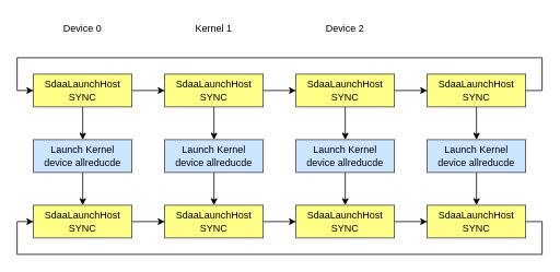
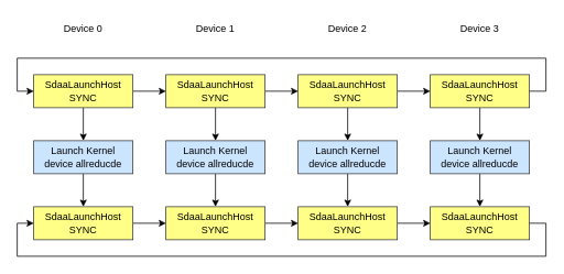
- <mxCell id="17" value="Kernel 1" style="text;html=1;strokeColor=none;fillColor=none;align=center;verticalAlign=middle;whiteSpace=wrap;rounded=0;" vertex="1" parent="1"><mxGeometry x="230" y="20" width="60" height="30" as="geometry" /></mxCell>
+ <mxCell id="17" value="Device 1" style="text;html=1;strokeColor=none;fillColor=none;align=center;verticalAlign=middle;whiteSpace=wrap;rounded=0;" vertex="1" parent="1"><mxGeometry x="230" y="20" width="60" height="30" as="geometry" /></mxCell>
+ <mxCell id="31" value="Device 3" style="text;html=1;strokeColor=none;fillColor=none;align=center;verticalAlign=middle;whiteSpace=wrap;rounded=0;" vertex="1" parent="1"><mxGeometry x="550" y="20" width="60" height="30" as="geometry" /></mxCell>
